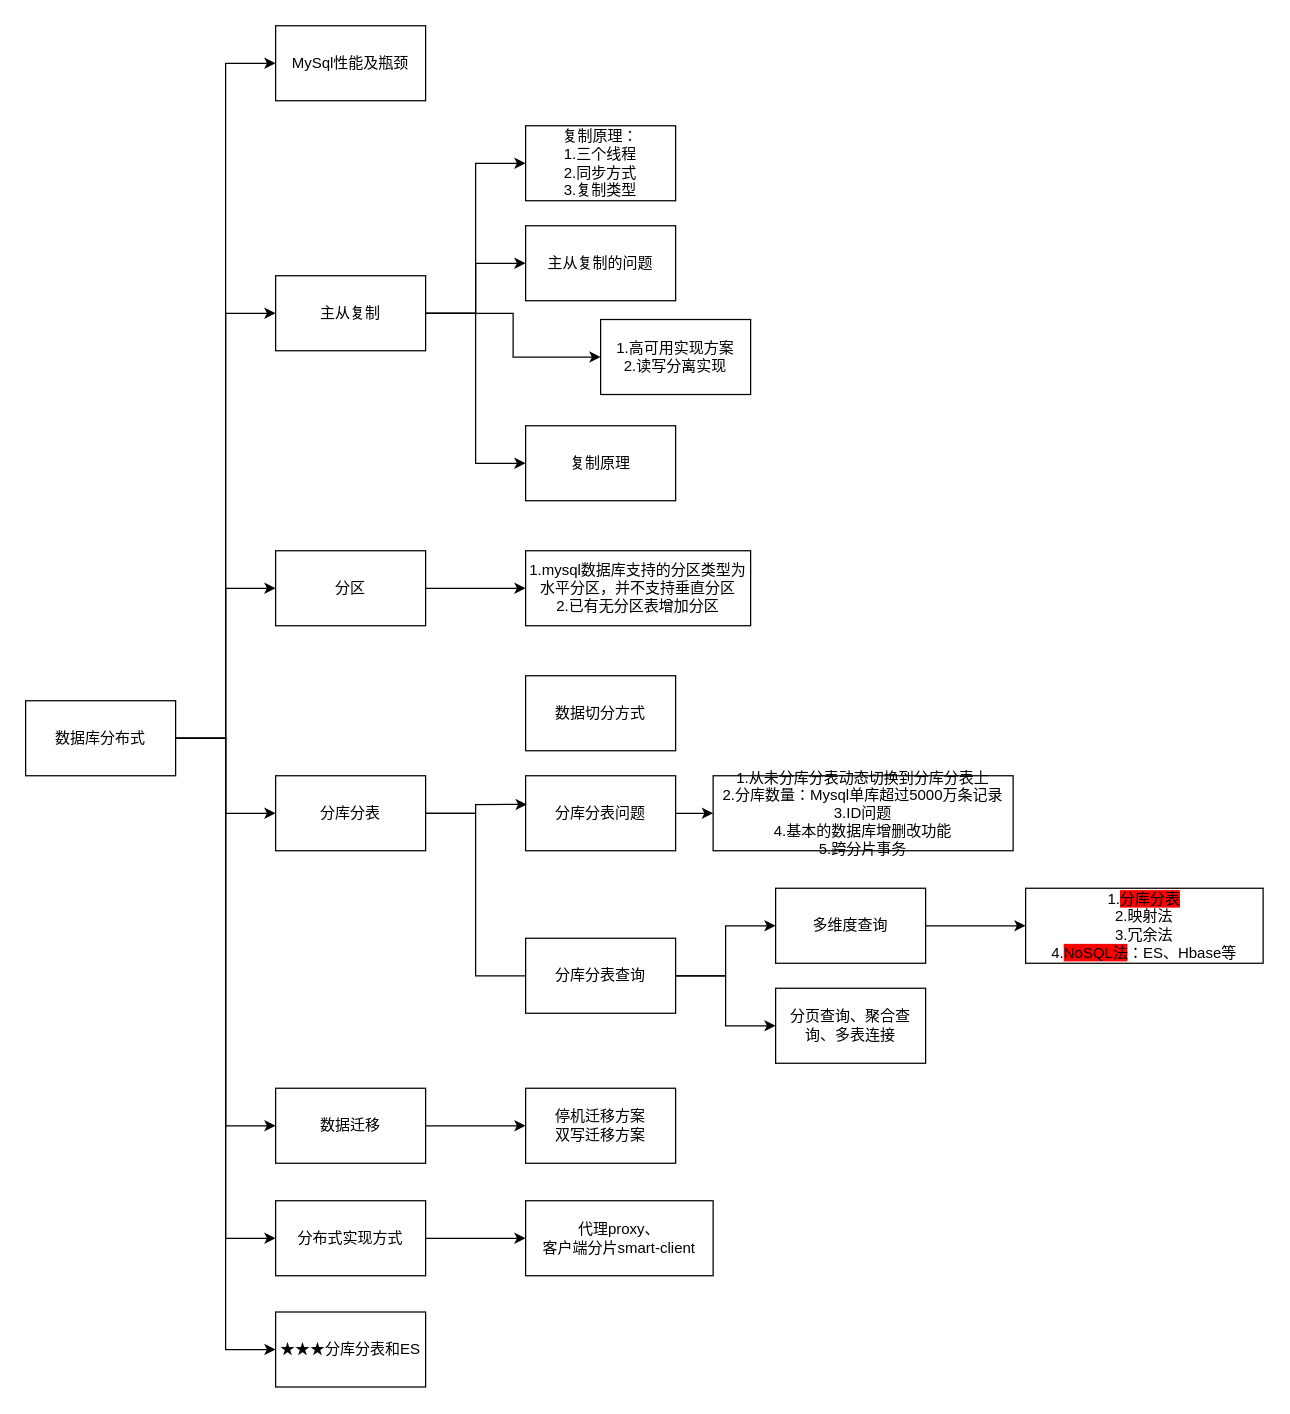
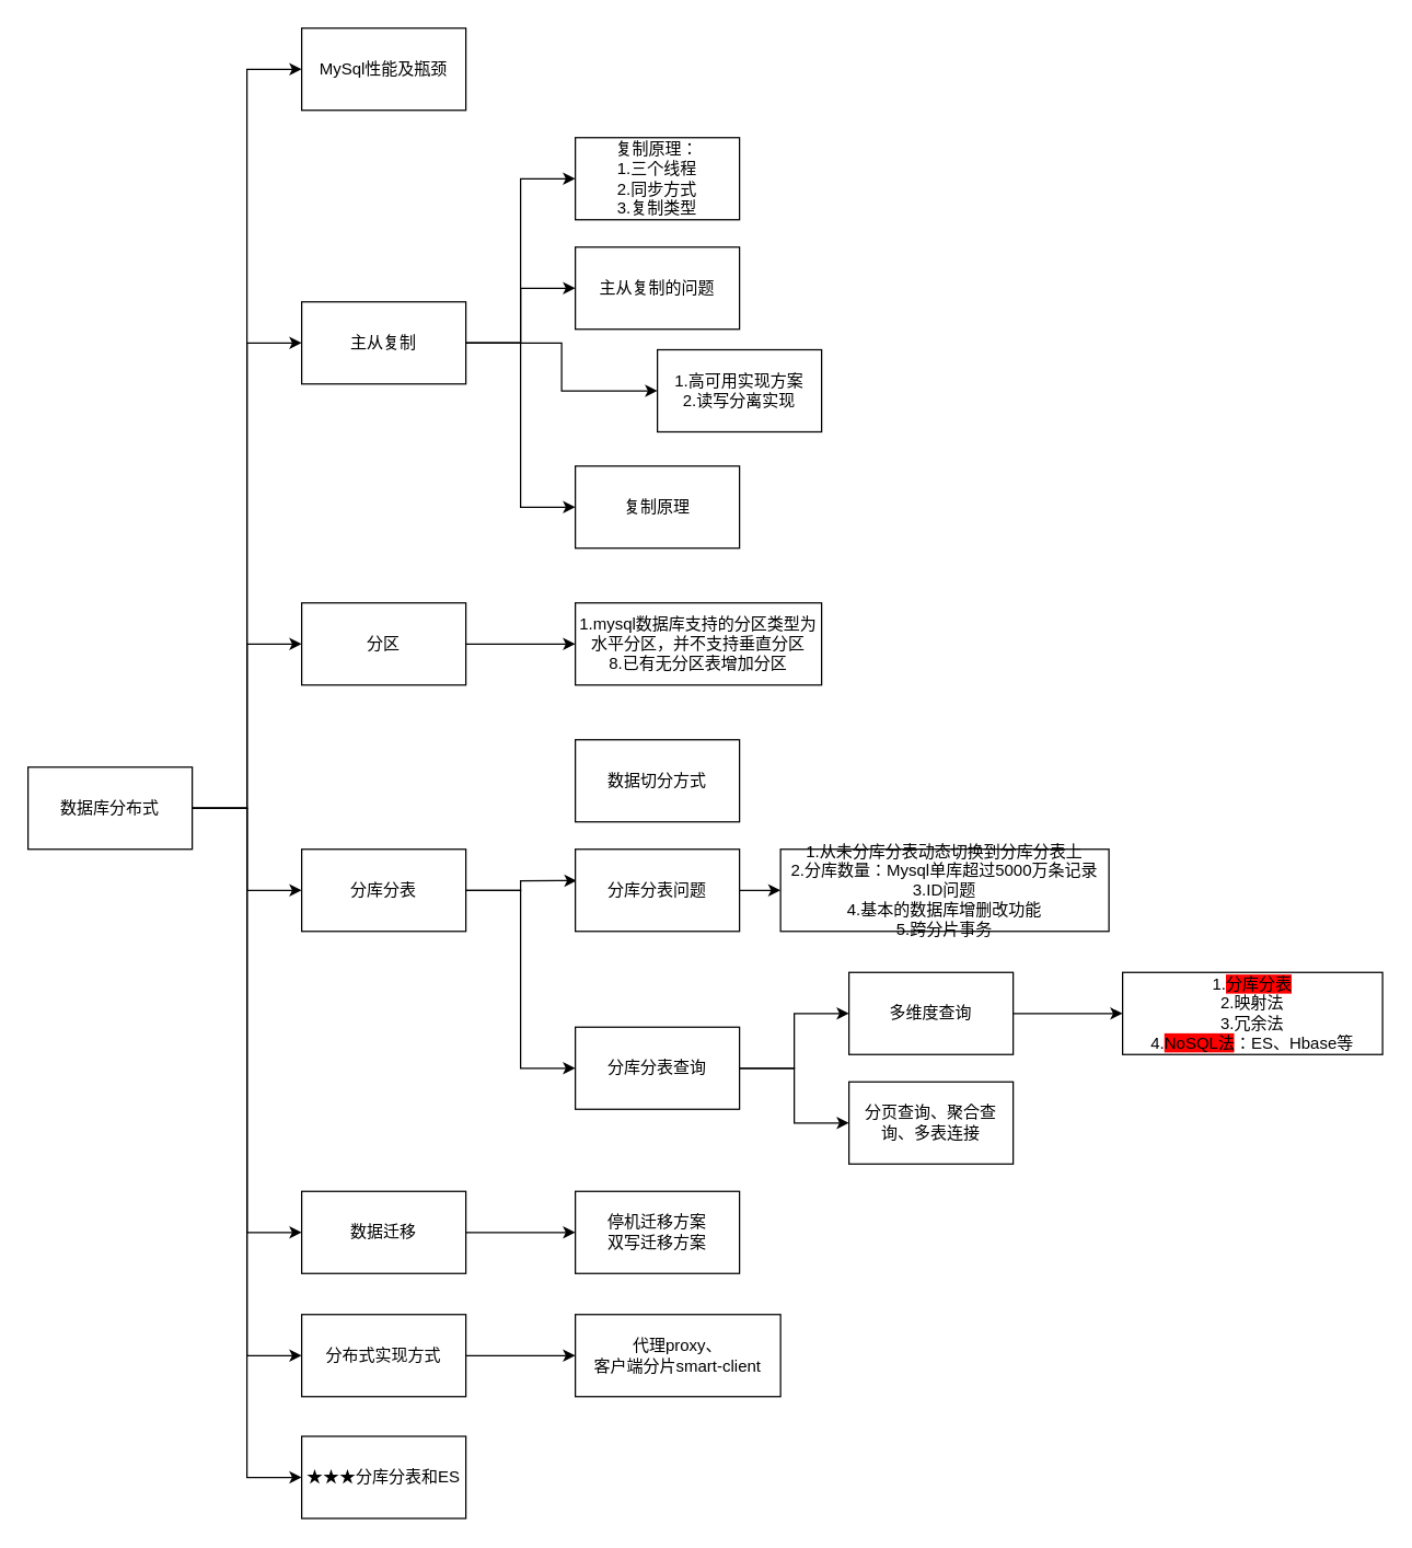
- <mxCell id="29" value="&lt;div&gt;1.mysql数据库支持的分区类型为水平分区，并不支持垂直分区&lt;/div&gt;&lt;div&gt;2.已有无分区表增加分区&lt;/div&gt;" style="rounded=0;whiteSpace=wrap;html=1;" vertex="1" parent="1"><mxGeometry x="420" y="440" width="180" height="60" as="geometry" /></mxCell>
+ <mxCell id="29" value="&lt;div&gt;1.mysql数据库支持的分区类型为水平分区，并不支持垂直分区&lt;/div&gt;&lt;div&gt;8.已有无分区表增加分区&lt;/div&gt;" style="rounded=0;whiteSpace=wrap;html=1;" vertex="1" parent="1"><mxGeometry x="420" y="440" width="180" height="60" as="geometry" /></mxCell>
- <mxCell id="18" style="edgeStyle=orthogonalEdgeStyle;rounded=0;orthogonalLoop=1;jettySize=auto;html=1;entryX=0;entryY=0.5;entryDx=0;entryDy=0;endArrow=none;" edge="1" parent="1" source="19" target="34"><mxGeometry relative="1" as="geometry" /></mxCell>
+ <mxCell id="18" style="edgeStyle=orthogonalEdgeStyle;rounded=0;orthogonalLoop=1;jettySize=auto;html=1;entryX=0;entryY=0.5;entryDx=0;entryDy=0;" edge="1" parent="1" source="19" target="34"><mxGeometry relative="1" as="geometry" /></mxCell>
